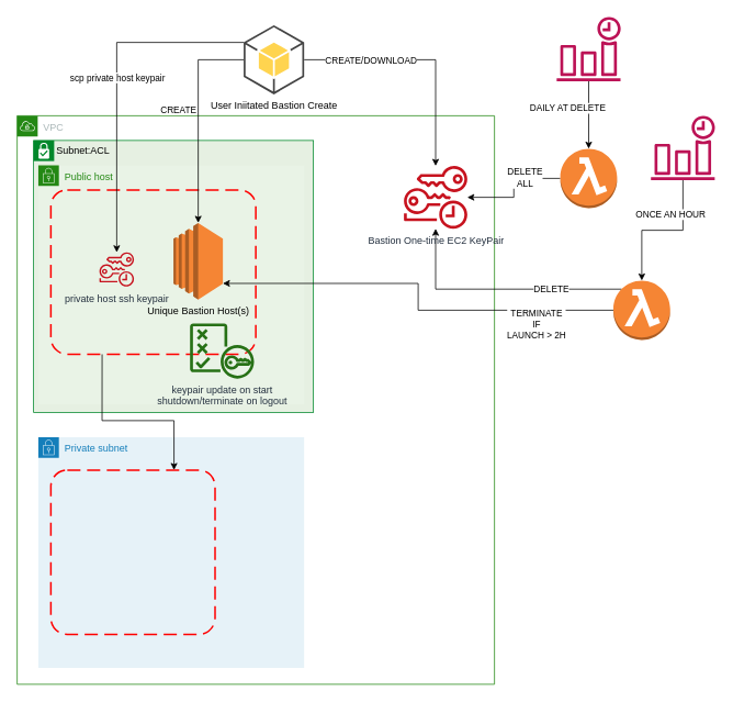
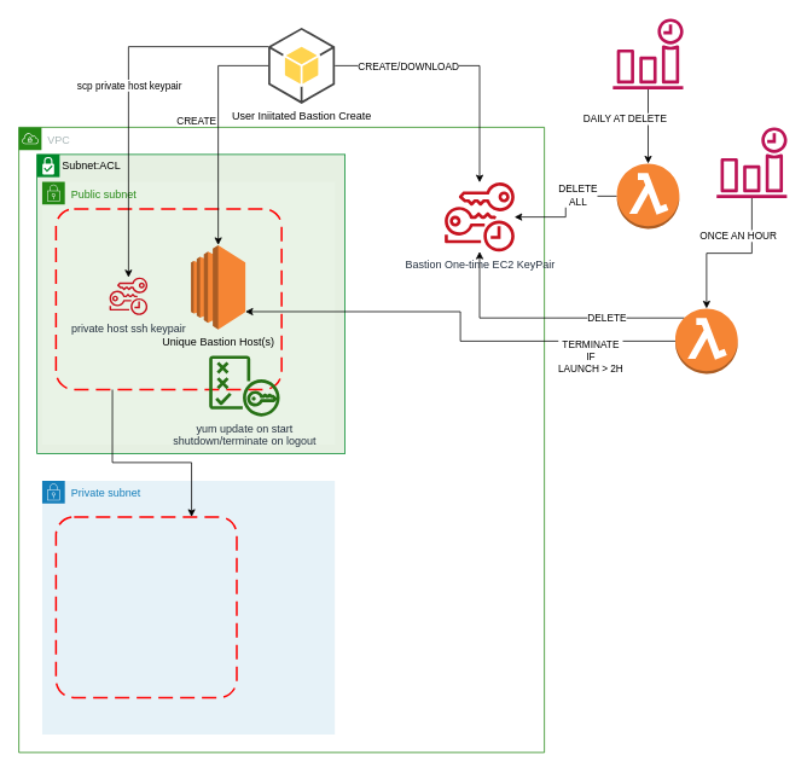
- <mxCell id="4" value="Public host" style="points=[[0,0],[0.25,0],[0.5,0],[0.75,0],[1,0],[1,0.25],[1,0.5],[1,0.75],[1,1],[0.75,1],[0.5,1],[0.25,1],[0,1],[0,0.75],[0,0.5],[0,0.25]];outlineConnect=0;gradientColor=none;html=1;whiteSpace=wrap;fontSize=12;fontStyle=0;shape=mxgraph.aws4.group;grIcon=mxgraph.aws4.group_security_group;grStroke=0;strokeColor=#248814;fillColor=#E9F3E6;verticalAlign=top;align=left;spacingLeft=30;fontColor=#248814;dashed=0;" vertex="1" parent="3"><mxGeometry x="5.75" y="30" width="323" height="290" as="geometry" /></mxCell>
+ <mxCell id="4" value="Public subnet" style="points=[[0,0],[0.25,0],[0.5,0],[0.75,0],[1,0],[1,0.25],[1,0.5],[1,0.75],[1,1],[0.75,1],[0.5,1],[0.25,1],[0,1],[0,0.75],[0,0.5],[0,0.25]];outlineConnect=0;gradientColor=none;html=1;whiteSpace=wrap;fontSize=12;fontStyle=0;shape=mxgraph.aws4.group;grIcon=mxgraph.aws4.group_security_group;grStroke=0;strokeColor=#248814;fillColor=#E9F3E6;verticalAlign=top;align=left;spacingLeft=30;fontColor=#248814;dashed=0;" vertex="1" parent="3"><mxGeometry x="5.75" y="30" width="323" height="290" as="geometry" /></mxCell>
- <mxCell id="7" value="keypair update on start&lt;br&gt;shutdown/terminate on logout" style="outlineConnect=0;fontColor=#232F3E;gradientColor=none;fillColor=#277116;strokeColor=none;dashed=0;verticalLabelPosition=bottom;verticalAlign=top;align=center;html=1;fontSize=12;fontStyle=0;aspect=fixed;pointerEvents=1;shape=mxgraph.aws4.policy;" vertex="1" parent="3"><mxGeometry x="190" y="222" width="78" height="67" as="geometry" /></mxCell>
+ <mxCell id="7" value="yum update on start&lt;br&gt;shutdown/terminate on logout" style="outlineConnect=0;fontColor=#232F3E;gradientColor=none;fillColor=#277116;strokeColor=none;dashed=0;verticalLabelPosition=bottom;verticalAlign=top;align=center;html=1;fontSize=12;fontStyle=0;aspect=fixed;pointerEvents=1;shape=mxgraph.aws4.policy;" vertex="1" parent="3"><mxGeometry x="190" y="222" width="78" height="67" as="geometry" /></mxCell>
